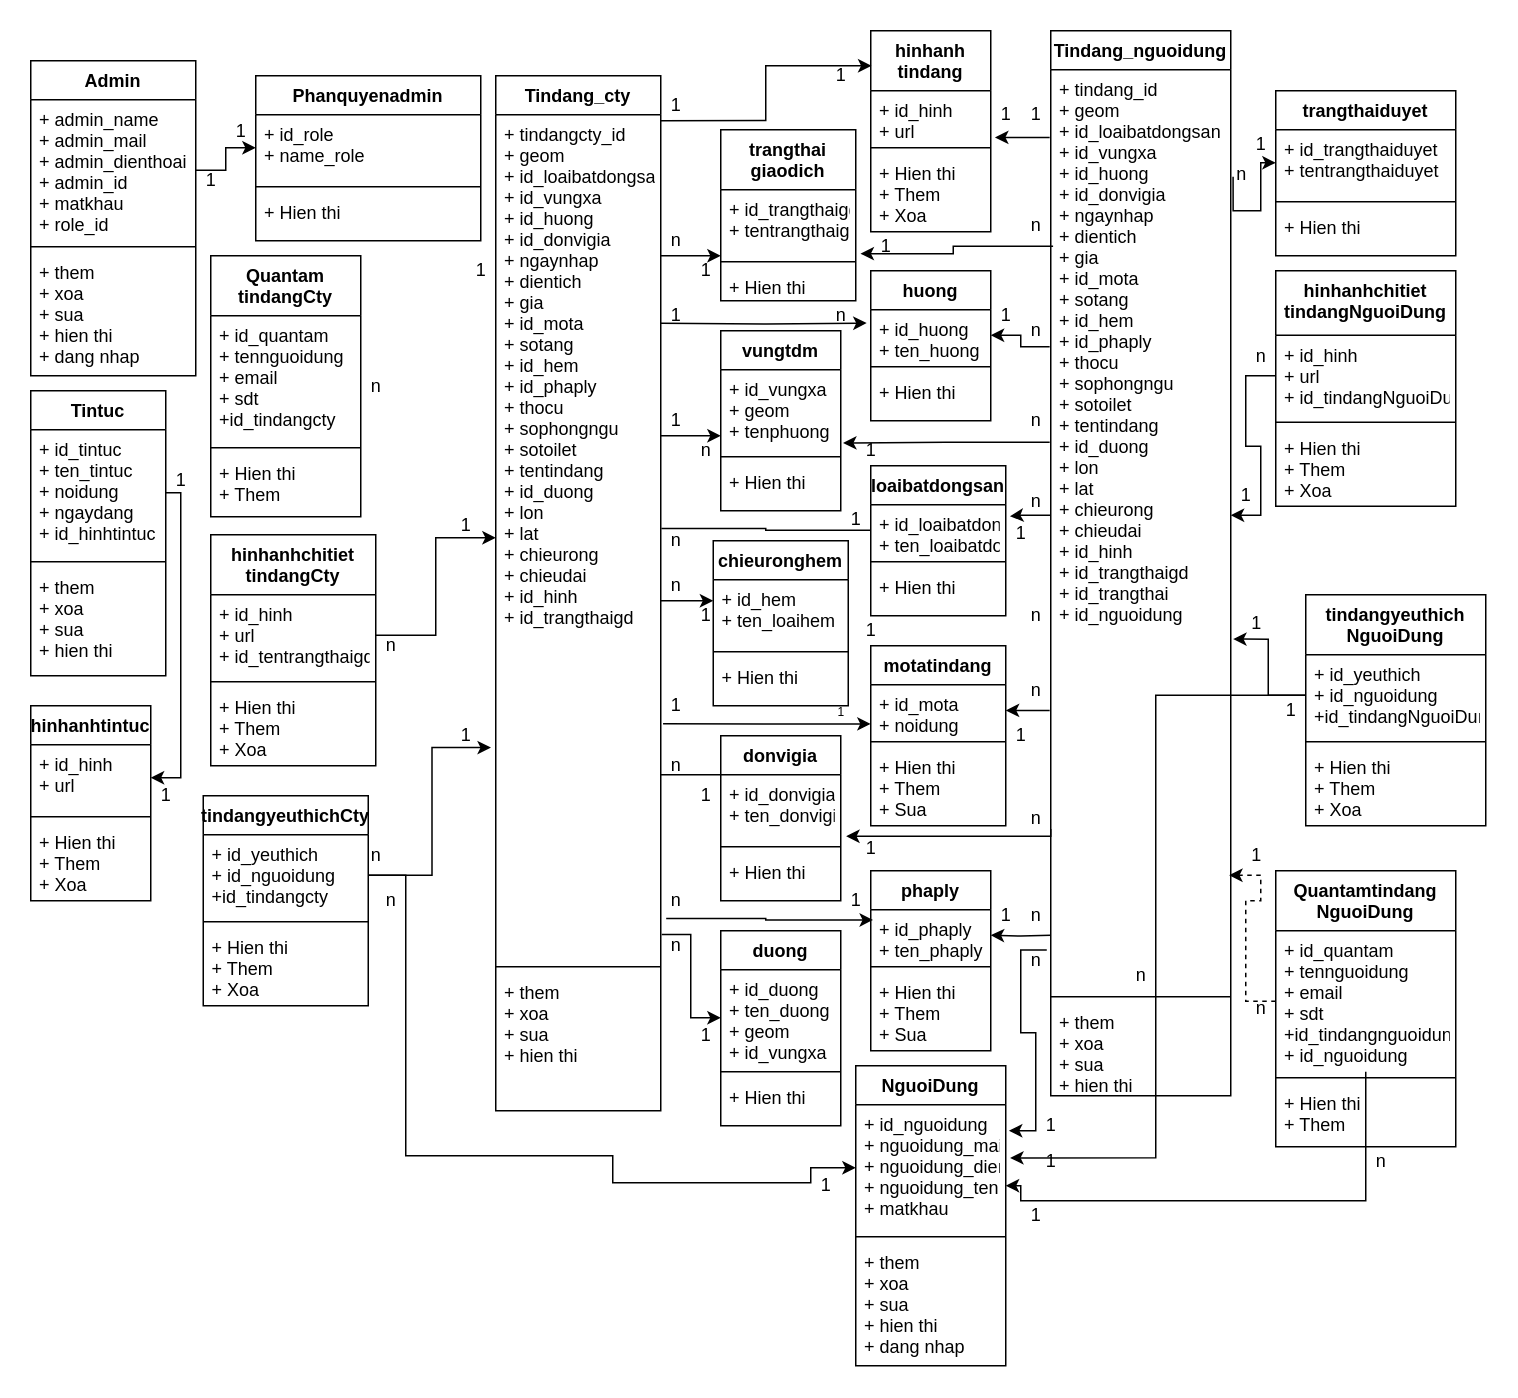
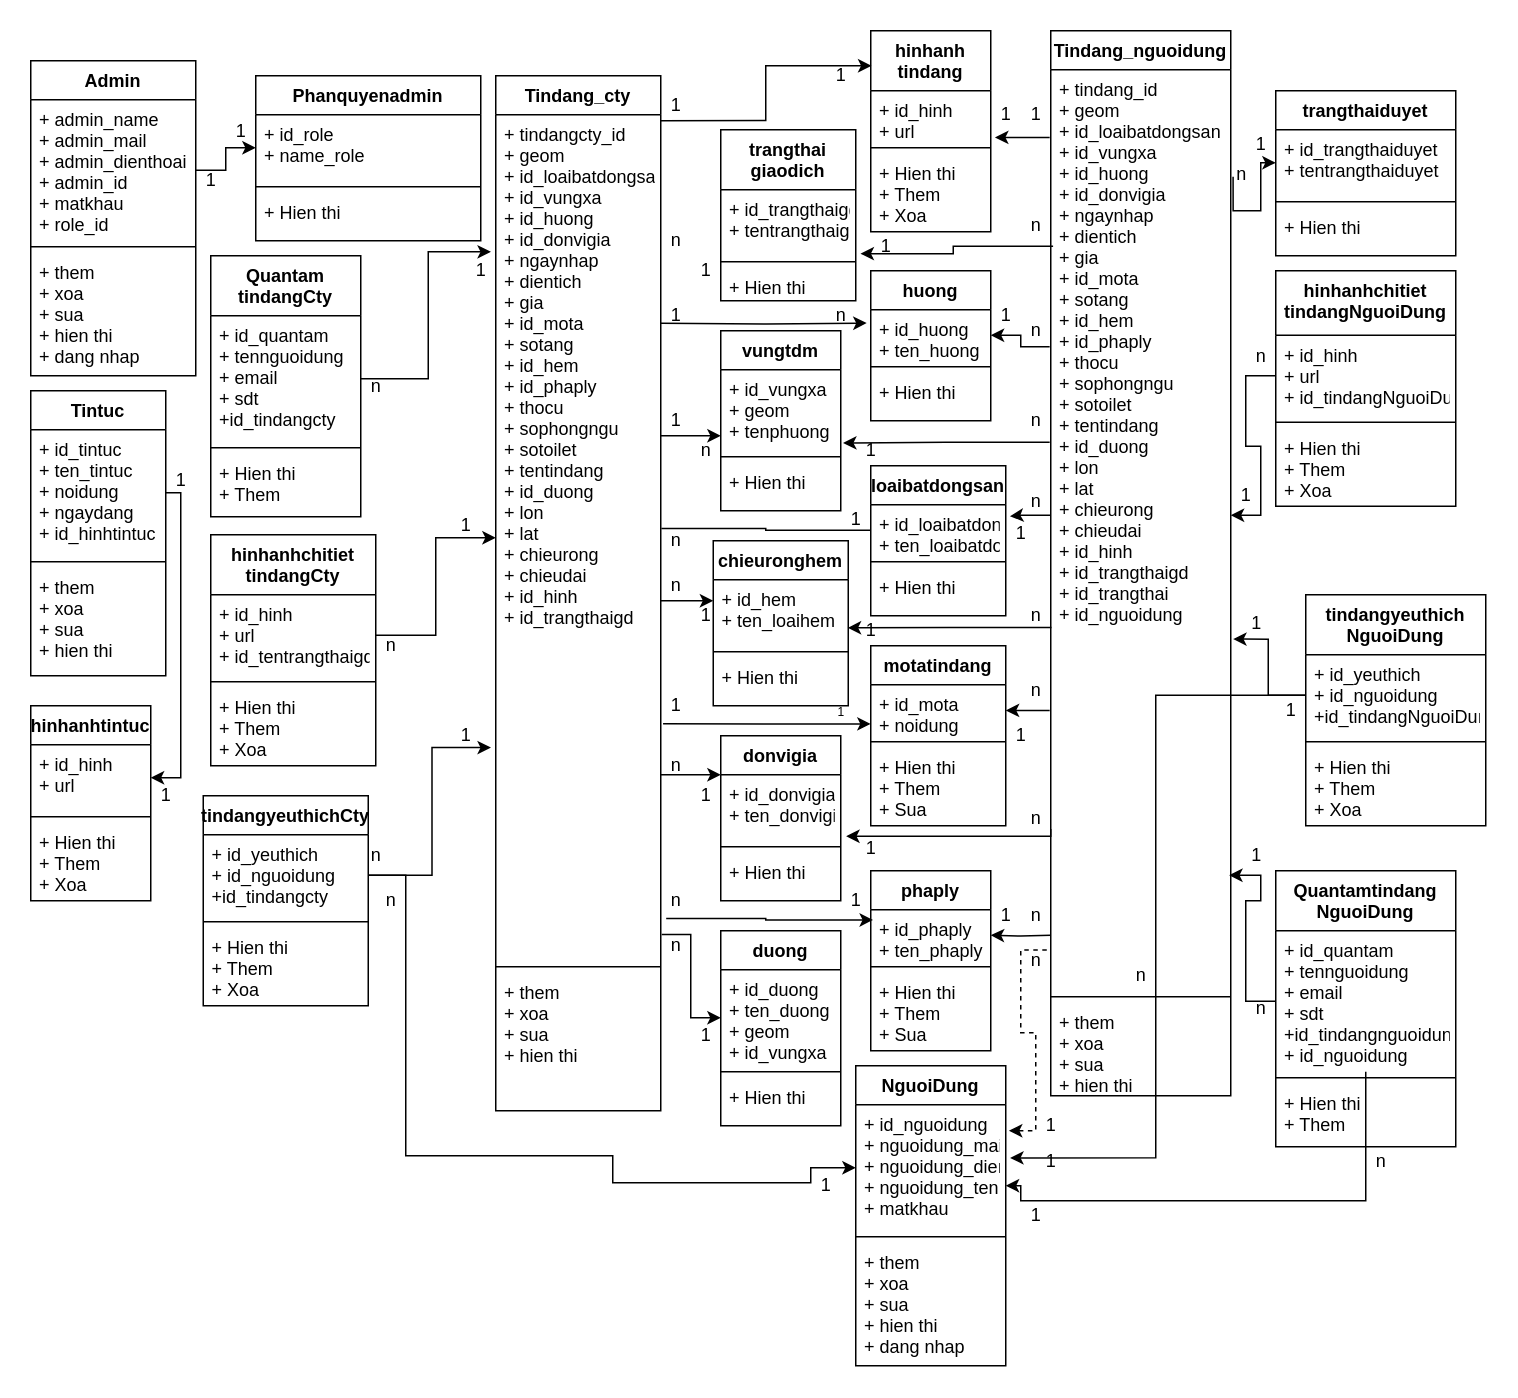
- <mxCell id="91" style="edgeStyle=orthogonalEdgeStyle;rounded=0;orthogonalLoop=1;jettySize=auto;html=1;" edge="1" parent="1" source="20" target="28"><mxGeometry relative="1" as="geometry"><Array as="points"><mxPoint x="440" y="170" /><mxPoint x="440" y="170" /></Array></mxGeometry></mxCell>
+ <mxCell id="89" style="edgeStyle=orthogonalEdgeStyle;rounded=0;orthogonalLoop=1;jettySize=auto;html=1;entryX=-0.029;entryY=0.162;entryDx=0;entryDy=0;entryPerimeter=0;" edge="1" parent="1" source="36" target="20"><mxGeometry relative="1" as="geometry" /></mxCell>
+ <mxCell id="103" style="edgeStyle=orthogonalEdgeStyle;rounded=0;orthogonalLoop=1;jettySize=auto;html=1;entryX=0.996;entryY=0.728;entryDx=0;entryDy=0;entryPerimeter=0;exitX=0.004;exitY=0.626;exitDx=0;exitDy=0;exitPerimeter=0;" edge="1" parent="1" source="7" target="52"><mxGeometry relative="1" as="geometry" /></mxCell>
- <mxCell id="94" style="edgeStyle=orthogonalEdgeStyle;rounded=0;orthogonalLoop=1;jettySize=auto;html=1;endArrow=none;" edge="1" parent="1" source="20" target="60"><mxGeometry relative="1" as="geometry"><Array as="points"><mxPoint x="440" y="520" /><mxPoint x="440" y="520" /></Array></mxGeometry></mxCell>
+ <mxCell id="94" style="edgeStyle=orthogonalEdgeStyle;rounded=0;orthogonalLoop=1;jettySize=auto;html=1;" edge="1" parent="1" source="20" target="60"><mxGeometry relative="1" as="geometry"><Array as="points"><mxPoint x="440" y="520" /><mxPoint x="440" y="520" /></Array></mxGeometry></mxCell>
- <mxCell id="152" style="edgeStyle=orthogonalEdgeStyle;rounded=0;orthogonalLoop=1;jettySize=auto;html=1;entryX=0.991;entryY=0.904;entryDx=0;entryDy=0;entryPerimeter=0;dashed=1;" edge="1" parent="1" source="144" target="7"><mxGeometry relative="1" as="geometry" /></mxCell>
+ <mxCell id="152" style="edgeStyle=orthogonalEdgeStyle;rounded=0;orthogonalLoop=1;jettySize=auto;html=1;entryX=0.991;entryY=0.904;entryDx=0;entryDy=0;entryPerimeter=0;" edge="1" parent="1" source="144" target="7"><mxGeometry relative="1" as="geometry" /></mxCell>
- <mxCell id="106" style="edgeStyle=orthogonalEdgeStyle;rounded=0;orthogonalLoop=1;jettySize=auto;html=1;entryX=1.021;entryY=0.206;entryDx=0;entryDy=0;entryPerimeter=0;exitX=-0.022;exitY=0.988;exitDx=0;exitDy=0;exitPerimeter=0;" edge="1" parent="1" source="7" target="191"><mxGeometry relative="1" as="geometry" /></mxCell>
+ <mxCell id="106" style="edgeStyle=orthogonalEdgeStyle;rounded=0;orthogonalLoop=1;jettySize=auto;html=1;entryX=1.021;entryY=0.206;entryDx=0;entryDy=0;entryPerimeter=0;exitX=-0.022;exitY=0.988;exitDx=0;exitDy=0;exitPerimeter=0;dashed=1;" edge="1" parent="1" source="7" target="191"><mxGeometry relative="1" as="geometry" /></mxCell>
